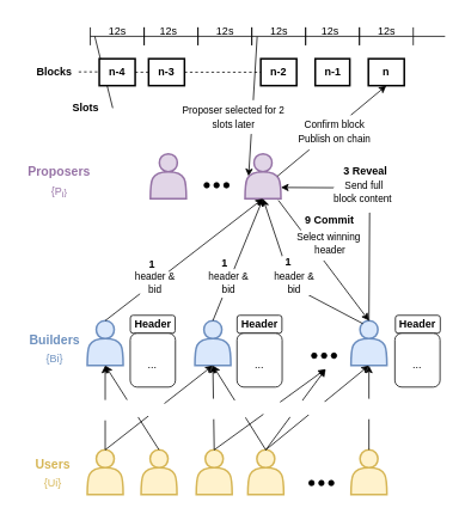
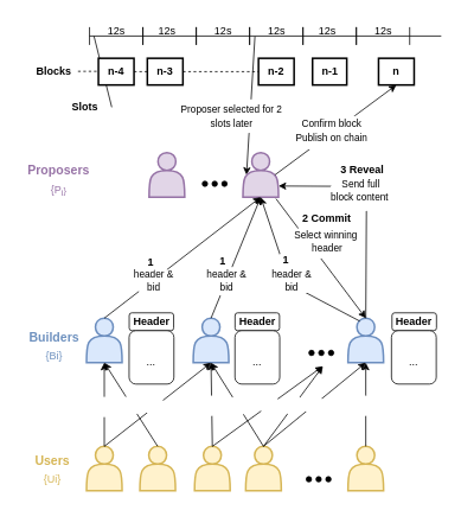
- <mxCell id="4" value="&lt;b&gt;n&lt;/b&gt;" style="rounded=0;whiteSpace=wrap;html=1;strokeWidth=2;" parent="1" vertex="1"><mxGeometry x="410" y="65" width="40" height="30" as="geometry" /></mxCell>
+ <mxCell id="4" value="&lt;b&gt;n&lt;/b&gt;" style="rounded=0;whiteSpace=wrap;html=1;strokeWidth=2;" parent="1" vertex="1"><mxGeometry x="425" y="65" width="40" height="30" as="geometry" /></mxCell>
- <mxCell id="81" value="&lt;b&gt;9 Commit&lt;/b&gt;" style="text;html=1;align=center;verticalAlign=middle;whiteSpace=wrap;rounded=0;" parent="78" vertex="1"><mxGeometry x="20" y="-11" width="60" height="30" as="geometry" /></mxCell>
+ <mxCell id="81" value="&lt;b&gt;2 Commit&lt;/b&gt;" style="text;html=1;align=center;verticalAlign=middle;whiteSpace=wrap;rounded=0;" parent="78" vertex="1"><mxGeometry x="20" y="-11" width="60" height="30" as="geometry" /></mxCell>
